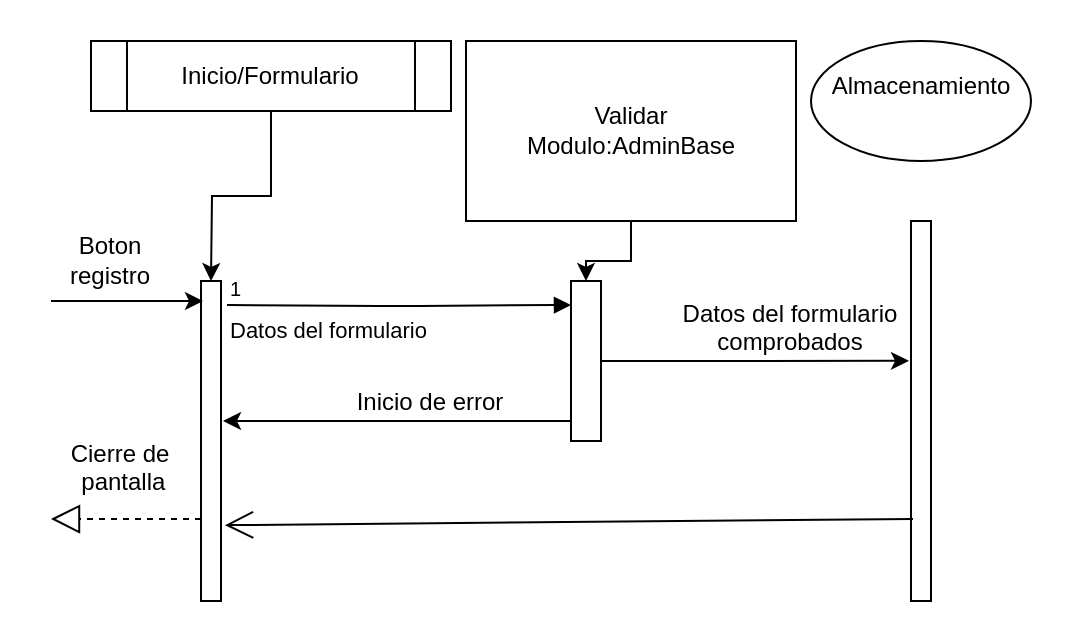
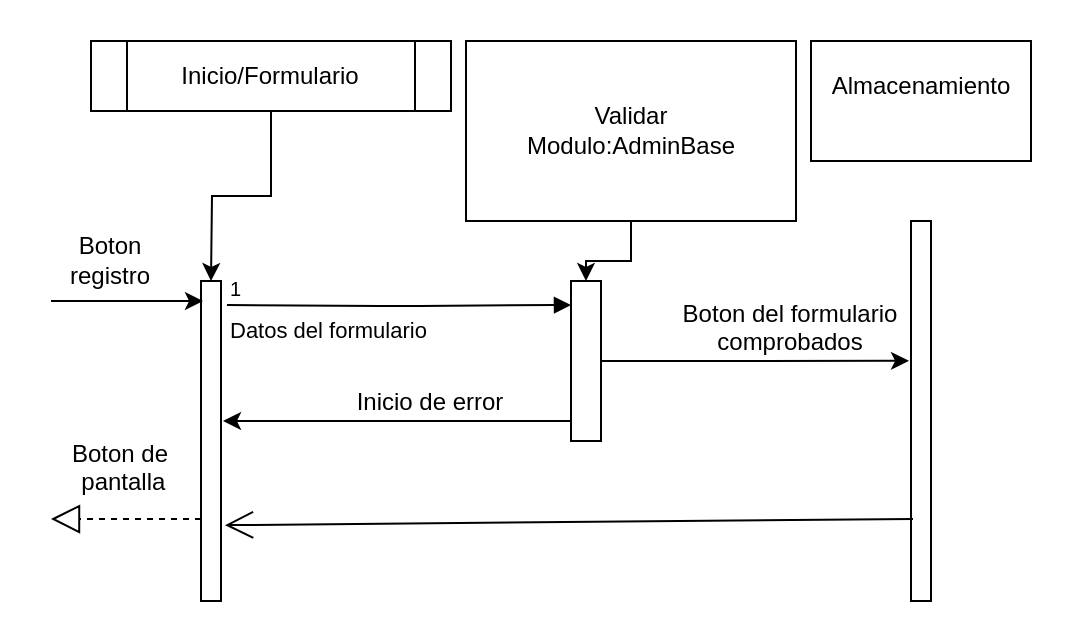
- <mxCell id="15" value="Almacenamiento&lt;br&gt;&lt;br&gt;" style="ellipse;html=1;" vertex="1" parent="1"><mxGeometry x="405" y="20" width="110" height="60" as="geometry" /></mxCell>
+ <mxCell id="15" value="Almacenamiento&lt;br&gt;&lt;br&gt;" style="html=1;" vertex="1" parent="1"><mxGeometry x="405" y="20" width="110" height="60" as="geometry" /></mxCell>
- <mxCell id="17" value="Datos del formulario &#10;comprobados" style="text;align=center;fontStyle=0;verticalAlign=middle;spacingLeft=3;spacingRight=3;strokeColor=none;rotatable=0;points=[[0,0.5],[1,0.5]];portConstraint=eastwest;" vertex="1" parent="1"><mxGeometry x="355" y="150" width="80" height="26" as="geometry" /></mxCell>
+ <mxCell id="17" value="Boton del formulario &#10;comprobados" style="text;align=center;fontStyle=0;verticalAlign=middle;spacingLeft=3;spacingRight=3;strokeColor=none;rotatable=0;points=[[0,0.5],[1,0.5]];portConstraint=eastwest;" vertex="1" parent="1"><mxGeometry x="355" y="150" width="80" height="26" as="geometry" /></mxCell>
- <mxCell id="20" value="Cierre de&#10; pantalla" style="text;align=center;fontStyle=0;verticalAlign=middle;spacingLeft=3;spacingRight=3;strokeColor=none;rotatable=0;points=[[0,0.5],[1,0.5]];portConstraint=eastwest;" vertex="1" parent="1"><mxGeometry x="20" y="220" width="80" height="26" as="geometry" /></mxCell>
+ <mxCell id="20" value="Boton de&#10; pantalla" style="text;align=center;fontStyle=0;verticalAlign=middle;spacingLeft=3;spacingRight=3;strokeColor=none;rotatable=0;points=[[0,0.5],[1,0.5]];portConstraint=eastwest;" vertex="1" parent="1"><mxGeometry x="20" y="220" width="80" height="26" as="geometry" /></mxCell>
